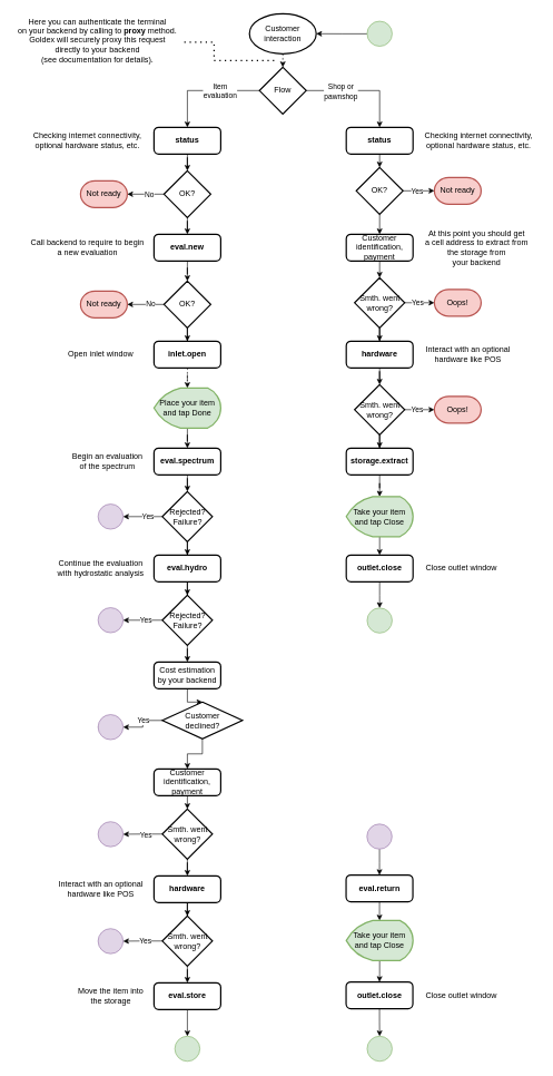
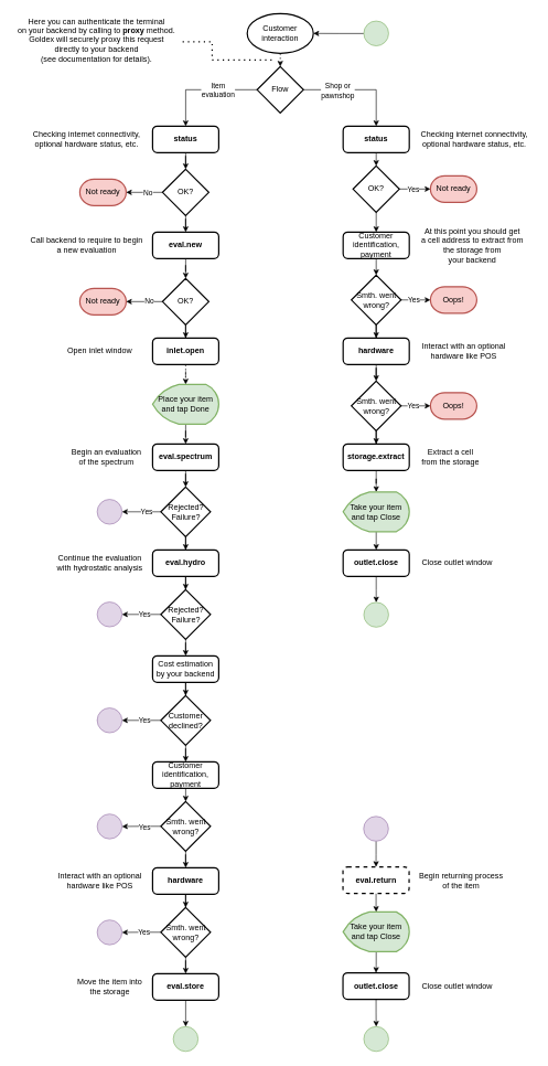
+ <mxCell id="96" value="Extract a cell &lt;br&gt;from the&amp;nbsp;storage" style="text;html=1;align=center;verticalAlign=middle;resizable=0;points=[];autosize=1;strokeColor=none;fillColor=none;" parent="1" vertex="1"><mxGeometry x="630" y="675" width="100" height="30" as="geometry" /></mxCell>
- <mxCell id="48" value="Customer&lt;br&gt;declined?" style="strokeWidth=2;html=1;shape=mxgraph.flowchart.decision;whiteSpace=wrap;" parent="1" vertex="1"><mxGeometry x="242.5" y="1050" width="120" height="55" as="geometry" /></mxCell>
+ <mxCell id="48" value="Customer&lt;br&gt;declined?" style="strokeWidth=2;html=1;shape=mxgraph.flowchart.decision;whiteSpace=wrap;" parent="1" vertex="1"><mxGeometry x="242.5" y="1050" width="75" height="75" as="geometry" /></mxCell>
- <mxCell id="59" value="&lt;b&gt;eval.return&lt;/b&gt;" style="rounded=1;whiteSpace=wrap;html=1;absoluteArcSize=1;arcSize=14;strokeWidth=2;" parent="1" vertex="1"><mxGeometry x="517.75" y="1308.75" width="100" height="40" as="geometry" /></mxCell>
+ <mxCell id="59" value="&lt;b&gt;eval.return&lt;/b&gt;" style="rounded=1;whiteSpace=wrap;html=1;absoluteArcSize=1;arcSize=14;strokeWidth=2;dashed=1;" parent="1" vertex="1"><mxGeometry x="517.75" y="1308.75" width="100" height="40" as="geometry" /></mxCell>
+ <mxCell id="66" value="Begin returning process&lt;br&gt;of the item" style="text;html=1;align=center;verticalAlign=middle;resizable=0;points=[];autosize=1;strokeColor=none;fillColor=none;" parent="1" vertex="1"><mxGeometry x="625.5" y="1315" width="140" height="30" as="geometry" /></mxCell>
